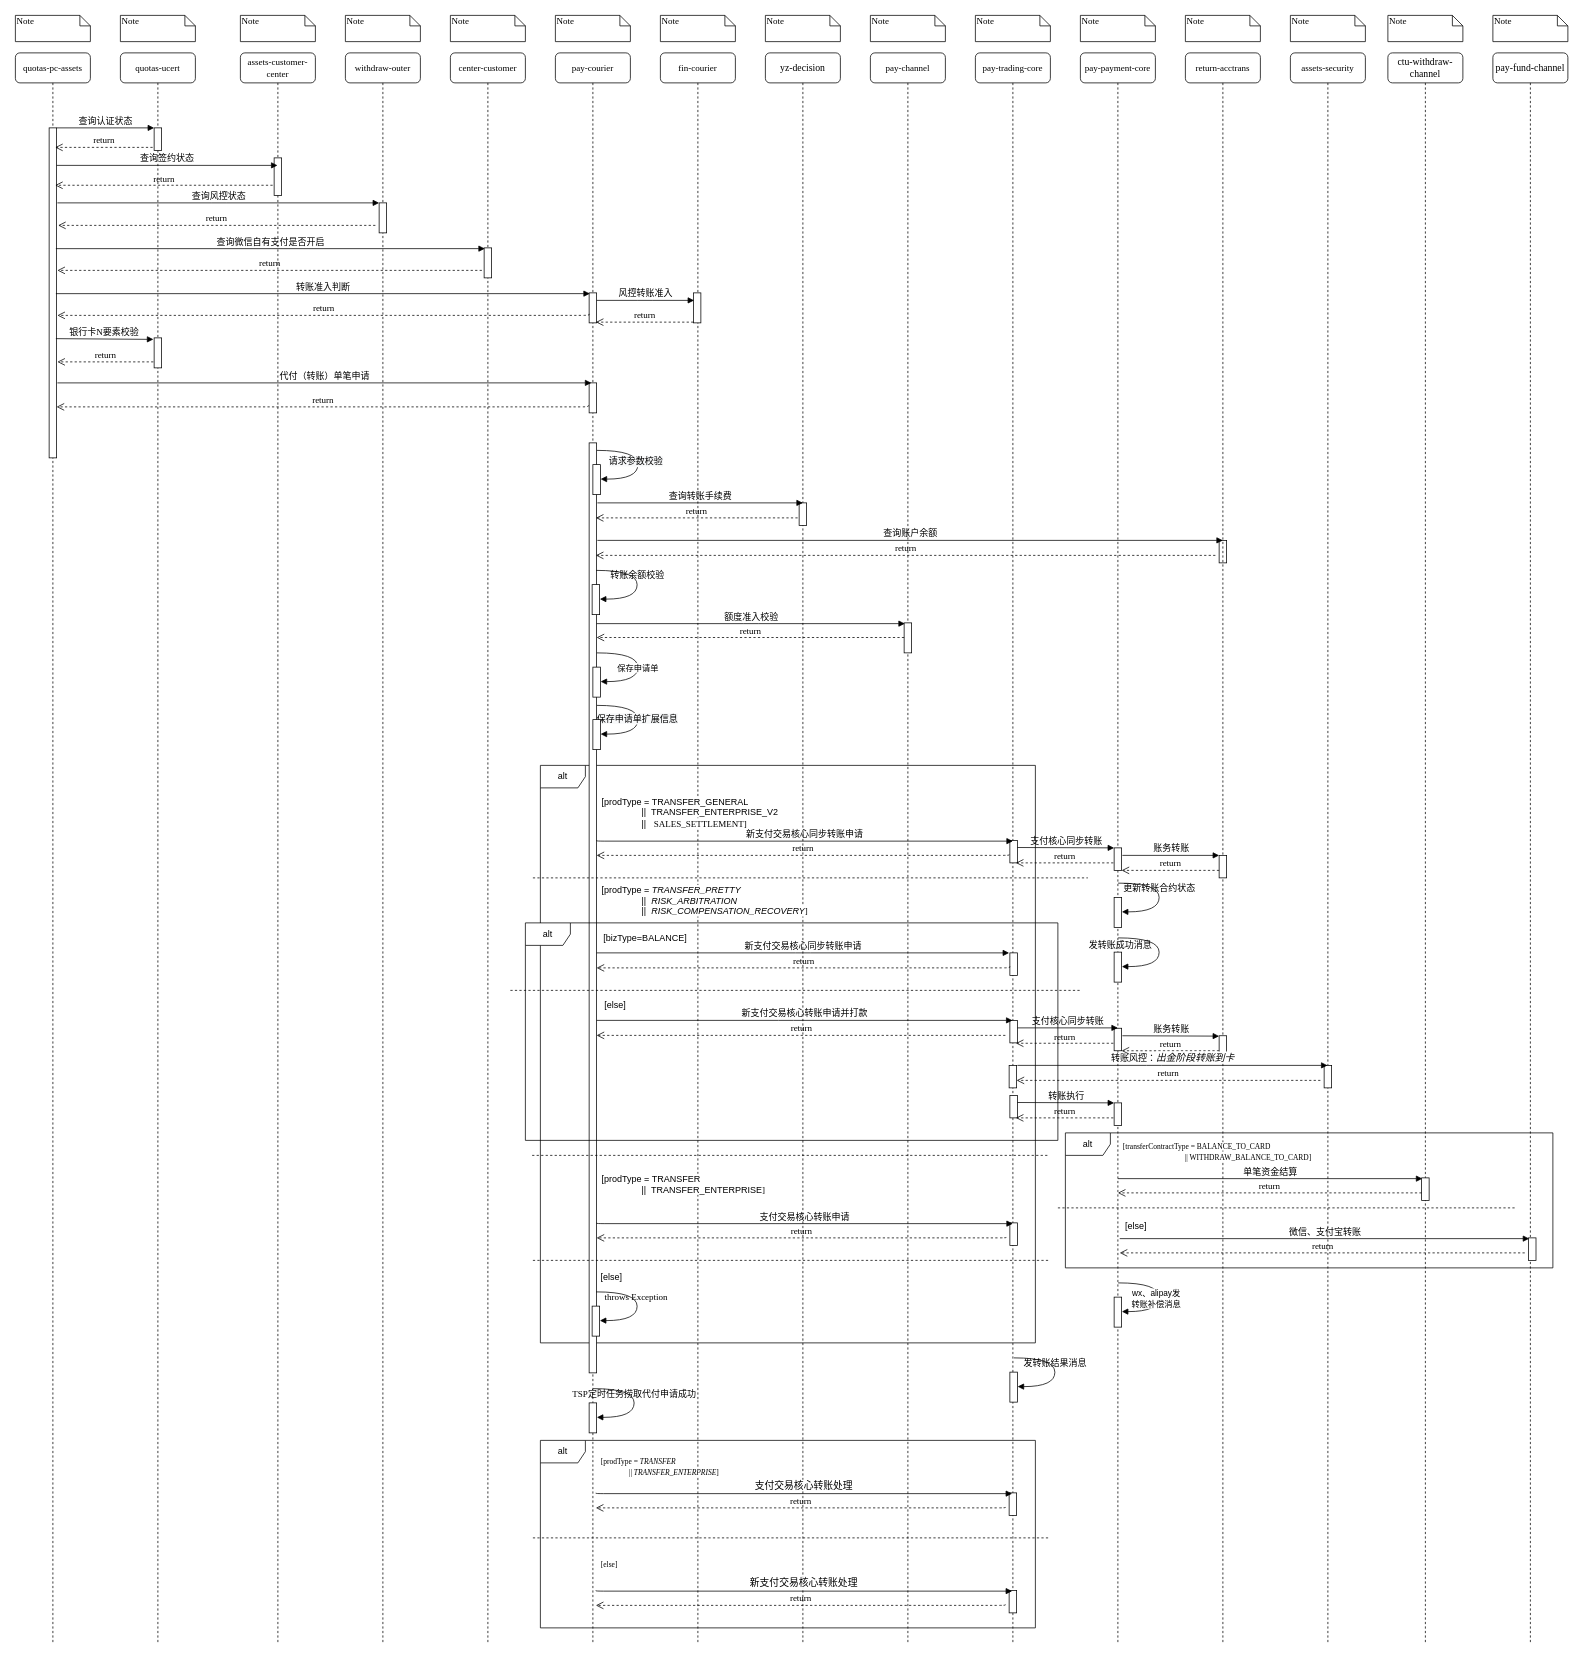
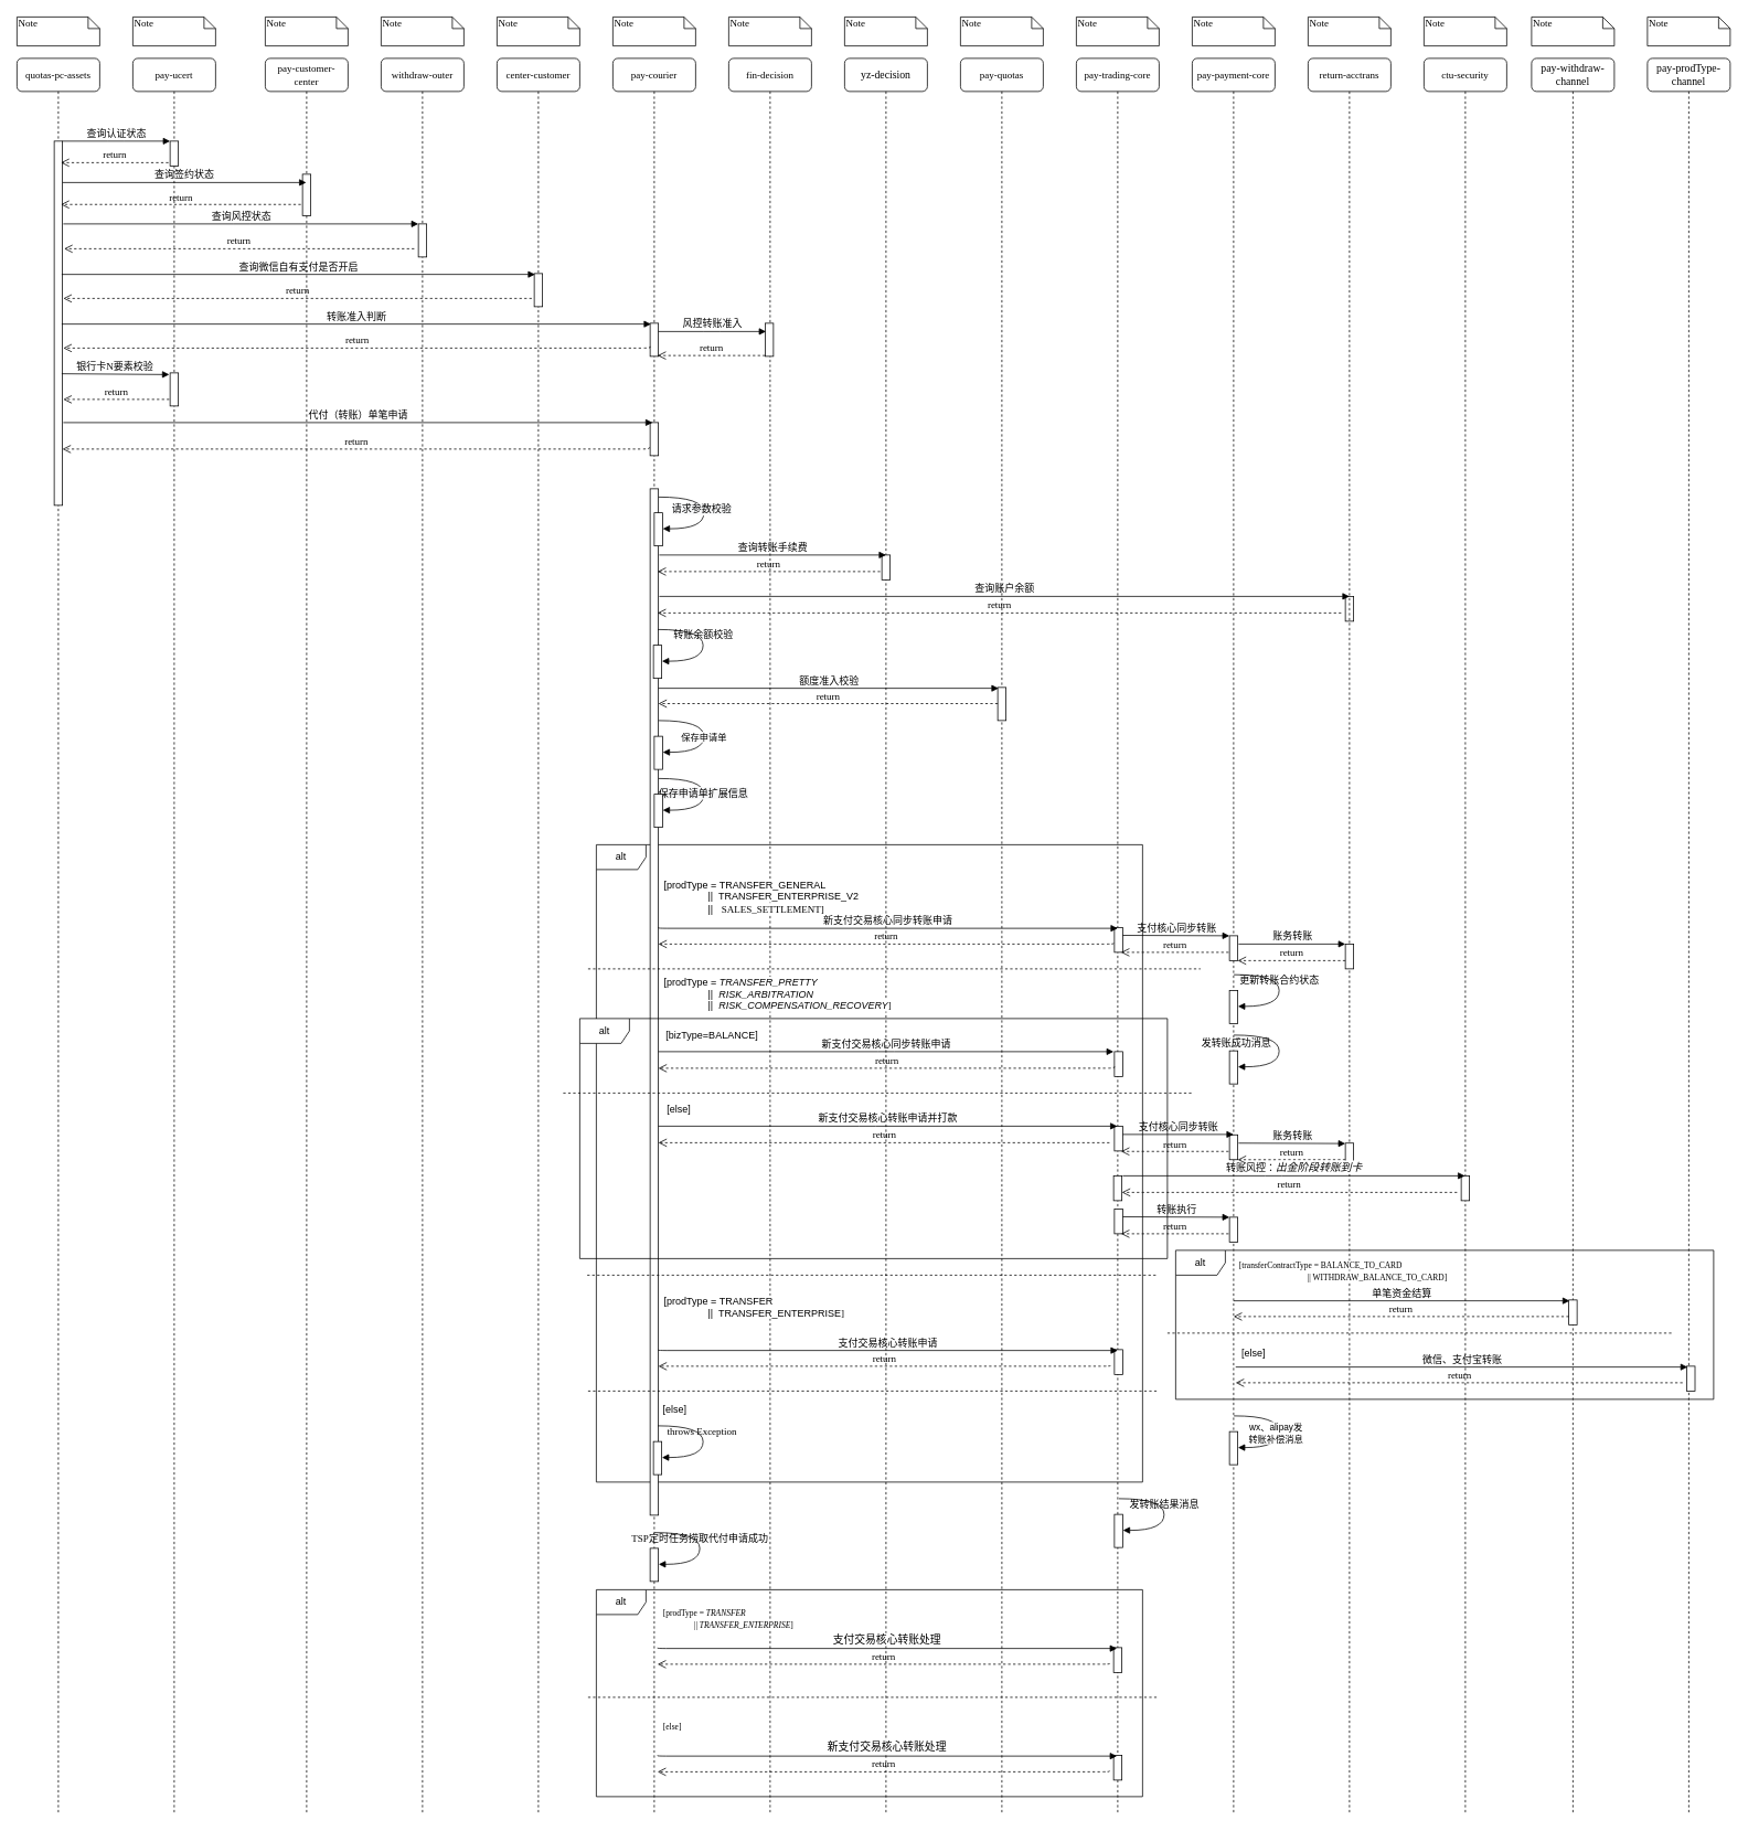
- <mxCell id="7" value="quotas-ucert" style="shape=umlLifeline;perimeter=lifelinePerimeter;whiteSpace=wrap;html=1;container=1;collapsible=0;recursiveResize=0;outlineConnect=0;rounded=1;shadow=0;comic=0;labelBackgroundColor=none;strokeWidth=1;fontFamily=Verdana;fontSize=12;align=center;" vertex="1" parent="1"><mxGeometry x="160" y="70" width="100" height="2120" as="geometry" /></mxCell>
+ <mxCell id="7" value="pay-ucert" style="shape=umlLifeline;perimeter=lifelinePerimeter;whiteSpace=wrap;html=1;container=1;collapsible=0;recursiveResize=0;outlineConnect=0;rounded=1;shadow=0;comic=0;labelBackgroundColor=none;strokeWidth=1;fontFamily=Verdana;fontSize=12;align=center;" vertex="1" parent="1"><mxGeometry x="160" y="70" width="100" height="2120" as="geometry" /></mxCell>
- <mxCell id="9" value="assets-customer-center" style="shape=umlLifeline;perimeter=lifelinePerimeter;whiteSpace=wrap;html=1;container=1;collapsible=0;recursiveResize=0;outlineConnect=0;rounded=1;shadow=0;comic=0;labelBackgroundColor=none;strokeWidth=1;fontFamily=Verdana;fontSize=12;align=center;" vertex="1" parent="1"><mxGeometry x="320" y="70" width="100" height="2120" as="geometry" /></mxCell>
+ <mxCell id="9" value="pay-customer-center" style="shape=umlLifeline;perimeter=lifelinePerimeter;whiteSpace=wrap;html=1;container=1;collapsible=0;recursiveResize=0;outlineConnect=0;rounded=1;shadow=0;comic=0;labelBackgroundColor=none;strokeWidth=1;fontFamily=Verdana;fontSize=12;align=center;" vertex="1" parent="1"><mxGeometry x="320" y="70" width="100" height="2120" as="geometry" /></mxCell>
- <mxCell id="13" value="fin-courier" style="shape=umlLifeline;perimeter=lifelinePerimeter;whiteSpace=wrap;html=1;container=1;collapsible=0;recursiveResize=0;outlineConnect=0;rounded=1;shadow=0;comic=0;labelBackgroundColor=none;strokeWidth=1;fontFamily=Verdana;fontSize=12;align=center;" vertex="1" parent="1"><mxGeometry x="880" y="70" width="100" height="2120" as="geometry" /></mxCell>
+ <mxCell id="13" value="fin-decision" style="shape=umlLifeline;perimeter=lifelinePerimeter;whiteSpace=wrap;html=1;container=1;collapsible=0;recursiveResize=0;outlineConnect=0;rounded=1;shadow=0;comic=0;labelBackgroundColor=none;strokeWidth=1;fontFamily=Verdana;fontSize=12;align=center;" vertex="1" parent="1"><mxGeometry x="880" y="70" width="100" height="2120" as="geometry" /></mxCell>
- <mxCell id="53" value="&lt;span style=&quot;background-color: rgb(255 , 255 , 255)&quot;&gt;&lt;font style=&quot;font-size: 12px&quot;&gt;pay-channel&lt;/font&gt;&lt;/span&gt;" style="shape=umlLifeline;perimeter=lifelinePerimeter;whiteSpace=wrap;html=1;container=1;collapsible=0;recursiveResize=0;outlineConnect=0;rounded=1;shadow=0;comic=0;labelBackgroundColor=none;strokeWidth=1;fontFamily=Verdana;fontSize=12;align=center;" vertex="1" parent="1"><mxGeometry x="1160" y="70" width="100" height="2120" as="geometry" /></mxCell>
+ <mxCell id="53" value="&lt;span style=&quot;background-color: rgb(255 , 255 , 255)&quot;&gt;&lt;font style=&quot;font-size: 12px&quot;&gt;pay-quotas&lt;/font&gt;&lt;/span&gt;" style="shape=umlLifeline;perimeter=lifelinePerimeter;whiteSpace=wrap;html=1;container=1;collapsible=0;recursiveResize=0;outlineConnect=0;rounded=1;shadow=0;comic=0;labelBackgroundColor=none;strokeWidth=1;fontFamily=Verdana;fontSize=12;align=center;" vertex="1" parent="1"><mxGeometry x="1160" y="70" width="100" height="2120" as="geometry" /></mxCell>
- <mxCell id="109" value="assets-security" style="shape=umlLifeline;perimeter=lifelinePerimeter;whiteSpace=wrap;html=1;container=1;collapsible=0;recursiveResize=0;outlineConnect=0;rounded=1;shadow=0;comic=0;labelBackgroundColor=none;strokeWidth=1;fontFamily=Verdana;fontSize=12;align=center;" vertex="1" parent="1"><mxGeometry x="1720" y="70" width="100" height="2120" as="geometry" /></mxCell>
+ <mxCell id="109" value="ctu-security" style="shape=umlLifeline;perimeter=lifelinePerimeter;whiteSpace=wrap;html=1;container=1;collapsible=0;recursiveResize=0;outlineConnect=0;rounded=1;shadow=0;comic=0;labelBackgroundColor=none;strokeWidth=1;fontFamily=Verdana;fontSize=12;align=center;" vertex="1" parent="1"><mxGeometry x="1720" y="70" width="100" height="2120" as="geometry" /></mxCell>
- <mxCell id="119" value="&lt;span style=&quot;font-family: , , &amp;#34;segoe ui&amp;#34; , &amp;#34;pingfang sc&amp;#34; , &amp;#34;hiragino sans gb&amp;#34; , &amp;#34;microsoft yahei&amp;#34; , &amp;#34;helvetica neue&amp;#34; , &amp;#34;helvetica&amp;#34; , &amp;#34;arial&amp;#34; , sans-serif , &amp;#34;apple color emoji&amp;#34; , &amp;#34;segoe ui emoji&amp;#34; , &amp;#34;segoe ui symbol&amp;#34; ; font-size: 13px ; background-color: rgb(255 , 255 , 255)&quot;&gt;ctu-withdraw-channel&lt;/span&gt;" style="shape=umlLifeline;perimeter=lifelinePerimeter;whiteSpace=wrap;html=1;container=1;collapsible=0;recursiveResize=0;outlineConnect=0;rounded=1;shadow=0;comic=0;labelBackgroundColor=none;strokeWidth=1;fontFamily=Verdana;fontSize=12;align=center;" vertex="1" parent="1"><mxGeometry x="1850" y="70" width="100" height="2120" as="geometry" /></mxCell>
+ <mxCell id="119" value="&lt;span style=&quot;font-family: , , &amp;#34;segoe ui&amp;#34; , &amp;#34;pingfang sc&amp;#34; , &amp;#34;hiragino sans gb&amp;#34; , &amp;#34;microsoft yahei&amp;#34; , &amp;#34;helvetica neue&amp;#34; , &amp;#34;helvetica&amp;#34; , &amp;#34;arial&amp;#34; , sans-serif , &amp;#34;apple color emoji&amp;#34; , &amp;#34;segoe ui emoji&amp;#34; , &amp;#34;segoe ui symbol&amp;#34; ; font-size: 13px ; background-color: rgb(255 , 255 , 255)&quot;&gt;pay-withdraw-channel&lt;/span&gt;" style="shape=umlLifeline;perimeter=lifelinePerimeter;whiteSpace=wrap;html=1;container=1;collapsible=0;recursiveResize=0;outlineConnect=0;rounded=1;shadow=0;comic=0;labelBackgroundColor=none;strokeWidth=1;fontFamily=Verdana;fontSize=12;align=center;" vertex="1" parent="1"><mxGeometry x="1850" y="70" width="100" height="2120" as="geometry" /></mxCell>
- <mxCell id="126" value="&lt;span style=&quot;font-family: , , &amp;#34;segoe ui&amp;#34; , &amp;#34;pingfang sc&amp;#34; , &amp;#34;hiragino sans gb&amp;#34; , &amp;#34;microsoft yahei&amp;#34; , &amp;#34;helvetica neue&amp;#34; , &amp;#34;helvetica&amp;#34; , &amp;#34;arial&amp;#34; , sans-serif , &amp;#34;apple color emoji&amp;#34; , &amp;#34;segoe ui emoji&amp;#34; , &amp;#34;segoe ui symbol&amp;#34; ; font-size: 13px ; background-color: rgb(255 , 255 , 255)&quot;&gt;pay-fund-channel&lt;/span&gt;" style="shape=umlLifeline;perimeter=lifelinePerimeter;whiteSpace=wrap;html=1;container=1;collapsible=0;recursiveResize=0;outlineConnect=0;rounded=1;shadow=0;comic=0;labelBackgroundColor=none;strokeWidth=1;fontFamily=Verdana;fontSize=12;align=center;" vertex="1" parent="1"><mxGeometry x="1990" y="70" width="100" height="2120" as="geometry" /></mxCell>
+ <mxCell id="126" value="&lt;span style=&quot;font-family: , , &amp;#34;segoe ui&amp;#34; , &amp;#34;pingfang sc&amp;#34; , &amp;#34;hiragino sans gb&amp;#34; , &amp;#34;microsoft yahei&amp;#34; , &amp;#34;helvetica neue&amp;#34; , &amp;#34;helvetica&amp;#34; , &amp;#34;arial&amp;#34; , sans-serif , &amp;#34;apple color emoji&amp;#34; , &amp;#34;segoe ui emoji&amp;#34; , &amp;#34;segoe ui symbol&amp;#34; ; font-size: 13px ; background-color: rgb(255 , 255 , 255)&quot;&gt;pay-prodType-channel&lt;/span&gt;" style="shape=umlLifeline;perimeter=lifelinePerimeter;whiteSpace=wrap;html=1;container=1;collapsible=0;recursiveResize=0;outlineConnect=0;rounded=1;shadow=0;comic=0;labelBackgroundColor=none;strokeWidth=1;fontFamily=Verdana;fontSize=12;align=center;" vertex="1" parent="1"><mxGeometry x="1990" y="70" width="100" height="2120" as="geometry" /></mxCell>
